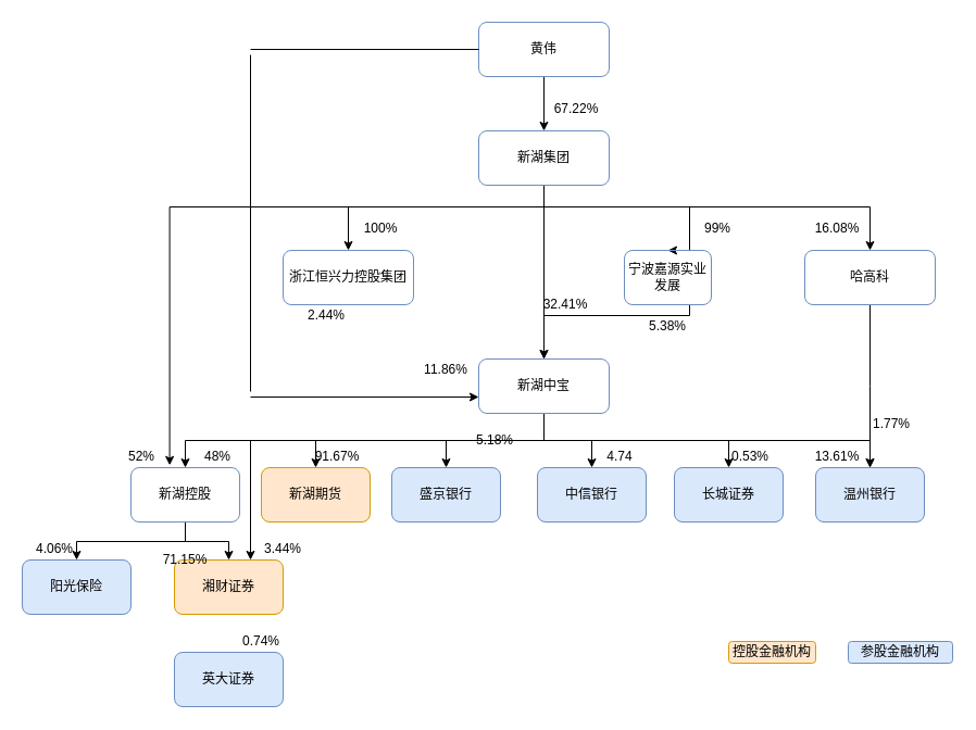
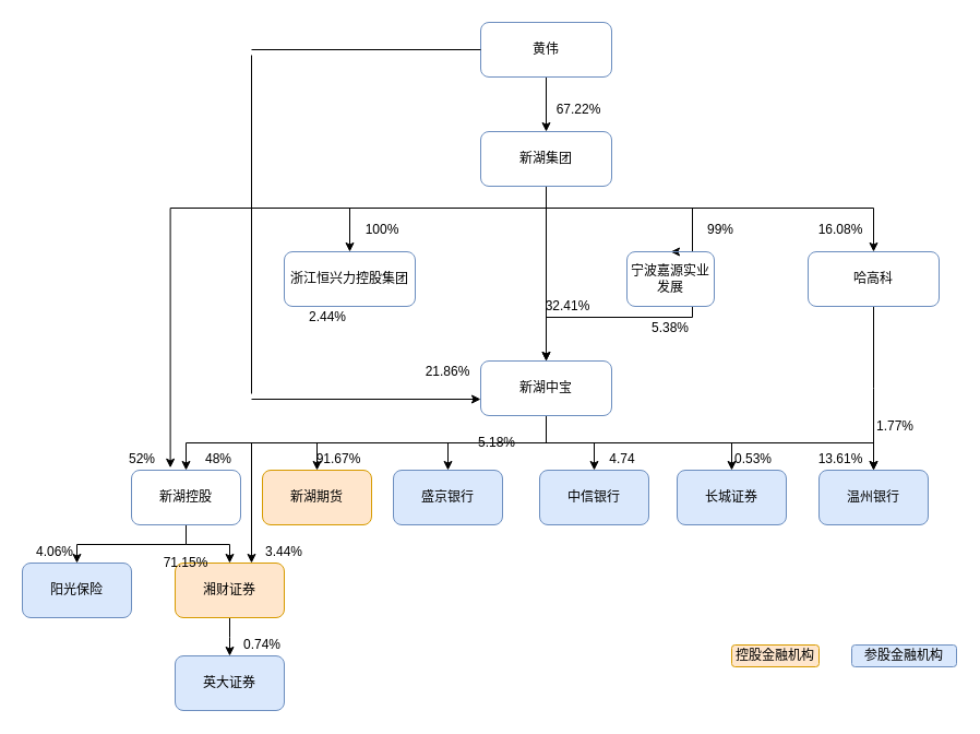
- <mxCell id="30" value="11.86%" style="text;html=1;strokeColor=none;fillColor=none;align=center;verticalAlign=middle;whiteSpace=wrap;rounded=0;" vertex="1" parent="1"><mxGeometry x="390" y="330" width="40" height="20" as="geometry" /></mxCell>
+ <mxCell id="30" value="21.86%" style="text;html=1;strokeColor=none;fillColor=none;align=center;verticalAlign=middle;whiteSpace=wrap;rounded=0;" vertex="1" parent="1"><mxGeometry x="390" y="330" width="40" height="20" as="geometry" /></mxCell>
+ <mxCell id="50" style="edgeStyle=elbowEdgeStyle;rounded=0;orthogonalLoop=1;jettySize=auto;elbow=vertical;html=1;entryX=0.5;entryY=0;entryDx=0;entryDy=0;" edge="1" parent="1" source="51" target="56"><mxGeometry relative="1" as="geometry" /></mxCell>
